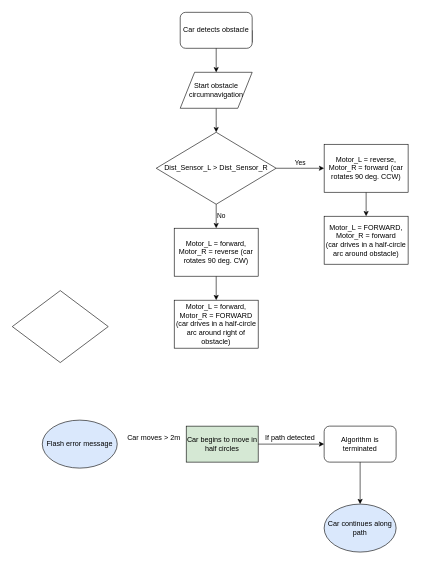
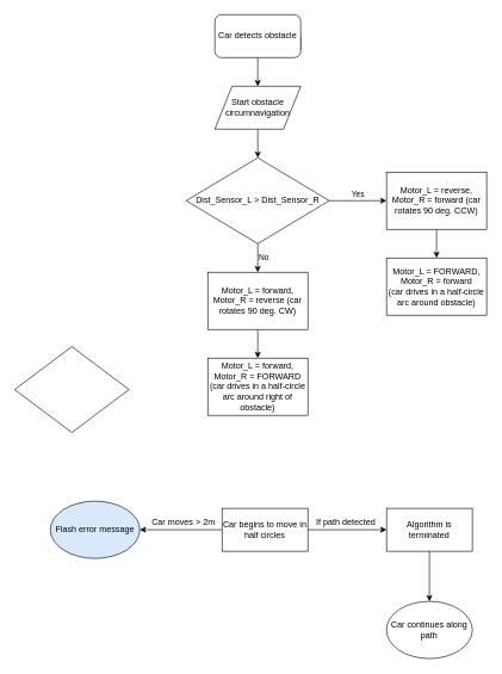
+ <mxCell id="5" value="" style="edgeStyle=orthogonalEdgeStyle;rounded=0;orthogonalLoop=1;jettySize=auto;html=1;entryX=1;entryY=0.5;entryDx=0;entryDy=0;" parent="1" source="6" target="13" edge="1"><mxGeometry relative="1" as="geometry"><mxPoint x="200" y="740" as="targetPoint" /></mxGeometry></mxCell>
- <mxCell id="6" value="Car begins to move in half circles" style="rounded=0;whiteSpace=wrap;html=1;fillColor=#d5e8d4;" parent="1" vertex="1"><mxGeometry x="310" y="710" width="120" height="60" as="geometry" /></mxCell>
+ <mxCell id="6" value="Car begins to move in half circles" style="rounded=0;whiteSpace=wrap;html=1;" parent="1" vertex="1"><mxGeometry x="310" y="710" width="120" height="60" as="geometry" /></mxCell>
- <mxCell id="8" value="Algorithm is terminated" style="whiteSpace=wrap;html=1;rounded=1;" parent="1" vertex="1"><mxGeometry x="540" y="710" width="120" height="60" as="geometry" /></mxCell>
+ <mxCell id="8" value="Algorithm is terminated" style="rounded=0;whiteSpace=wrap;html=1;" parent="1" vertex="1"><mxGeometry x="540" y="710" width="120" height="60" as="geometry" /></mxCell>
- <mxCell id="12" value="Car continues along path" style="ellipse;whiteSpace=wrap;html=1;fillColor=#dae8fc;" parent="1" vertex="1"><mxGeometry x="540" y="840" width="120" height="80" as="geometry" /></mxCell>
+ <mxCell id="12" value="Car continues along path" style="ellipse;whiteSpace=wrap;html=1;" parent="1" vertex="1"><mxGeometry x="540" y="840" width="120" height="80" as="geometry" /></mxCell>
